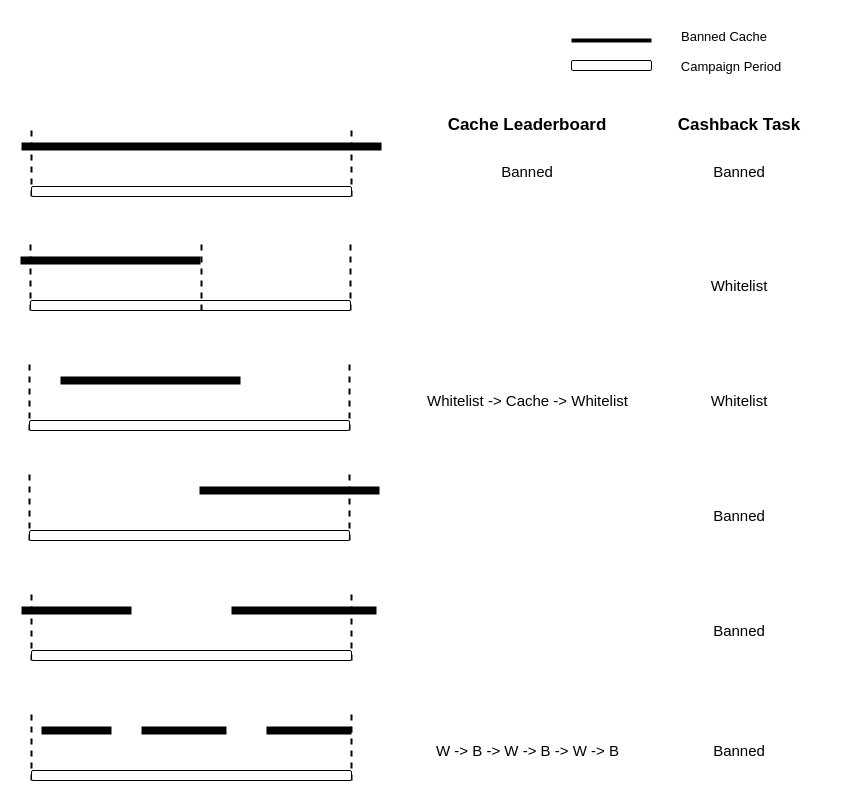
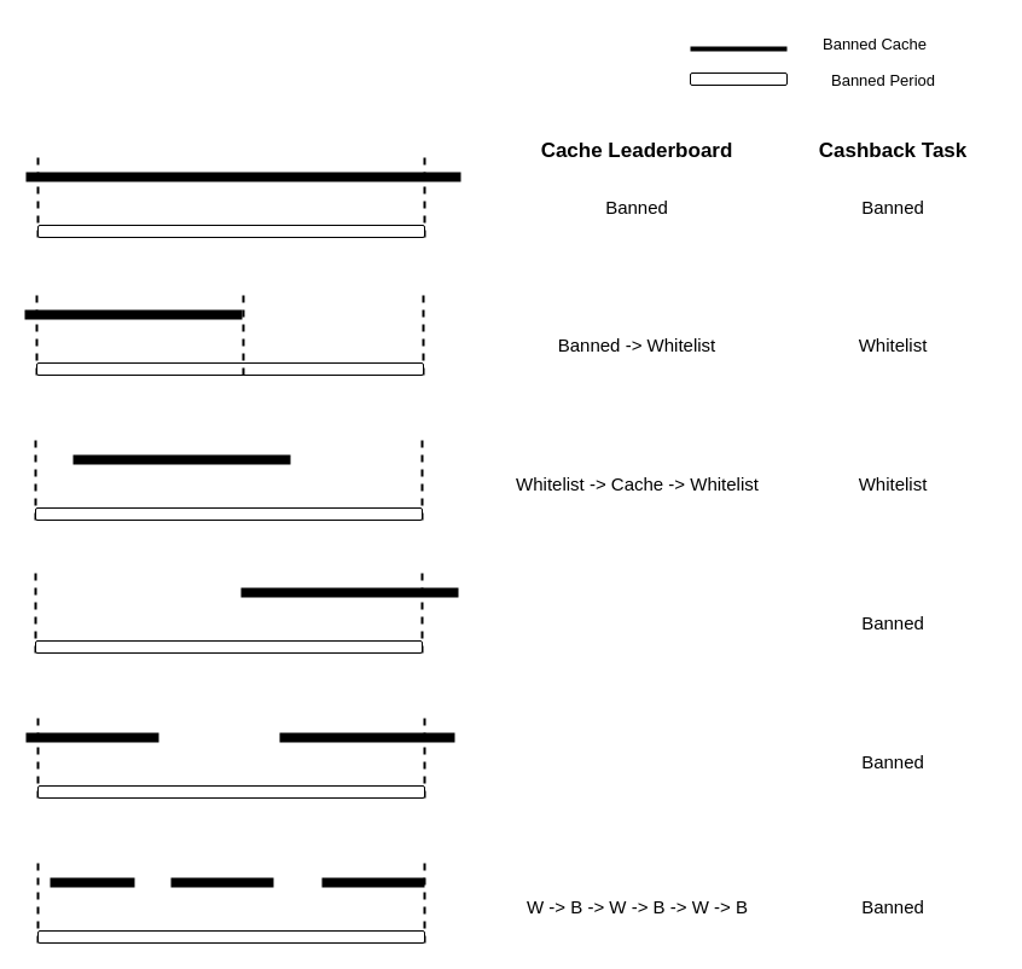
- <mxCell id="9" value="&lt;font style=&quot;font-size: 13px;&quot;&gt;Campaign Period&lt;/font&gt;" style="text;strokeColor=none;align=center;fillColor=none;html=1;verticalAlign=middle;whiteSpace=wrap;rounded=0;fontSize=15;" vertex="1" parent="1"><mxGeometry x="661" y="50" width="140" height="30" as="geometry" /></mxCell>
+ <mxCell id="9" value="&lt;font style=&quot;font-size: 13px;&quot;&gt;Banned Period&lt;/font&gt;" style="text;strokeColor=none;align=center;fillColor=none;html=1;verticalAlign=middle;whiteSpace=wrap;rounded=0;fontSize=15;" vertex="1" parent="1"><mxGeometry x="661" y="50" width="140" height="30" as="geometry" /></mxCell>
+ <mxCell id="34" value="Banned -&amp;gt; Whitelist" style="text;strokeColor=none;align=center;fillColor=none;html=1;verticalAlign=middle;whiteSpace=wrap;rounded=0;fontSize=15;" vertex="1" parent="1"><mxGeometry x="457" y="270" width="140" height="30" as="geometry" /></mxCell>
